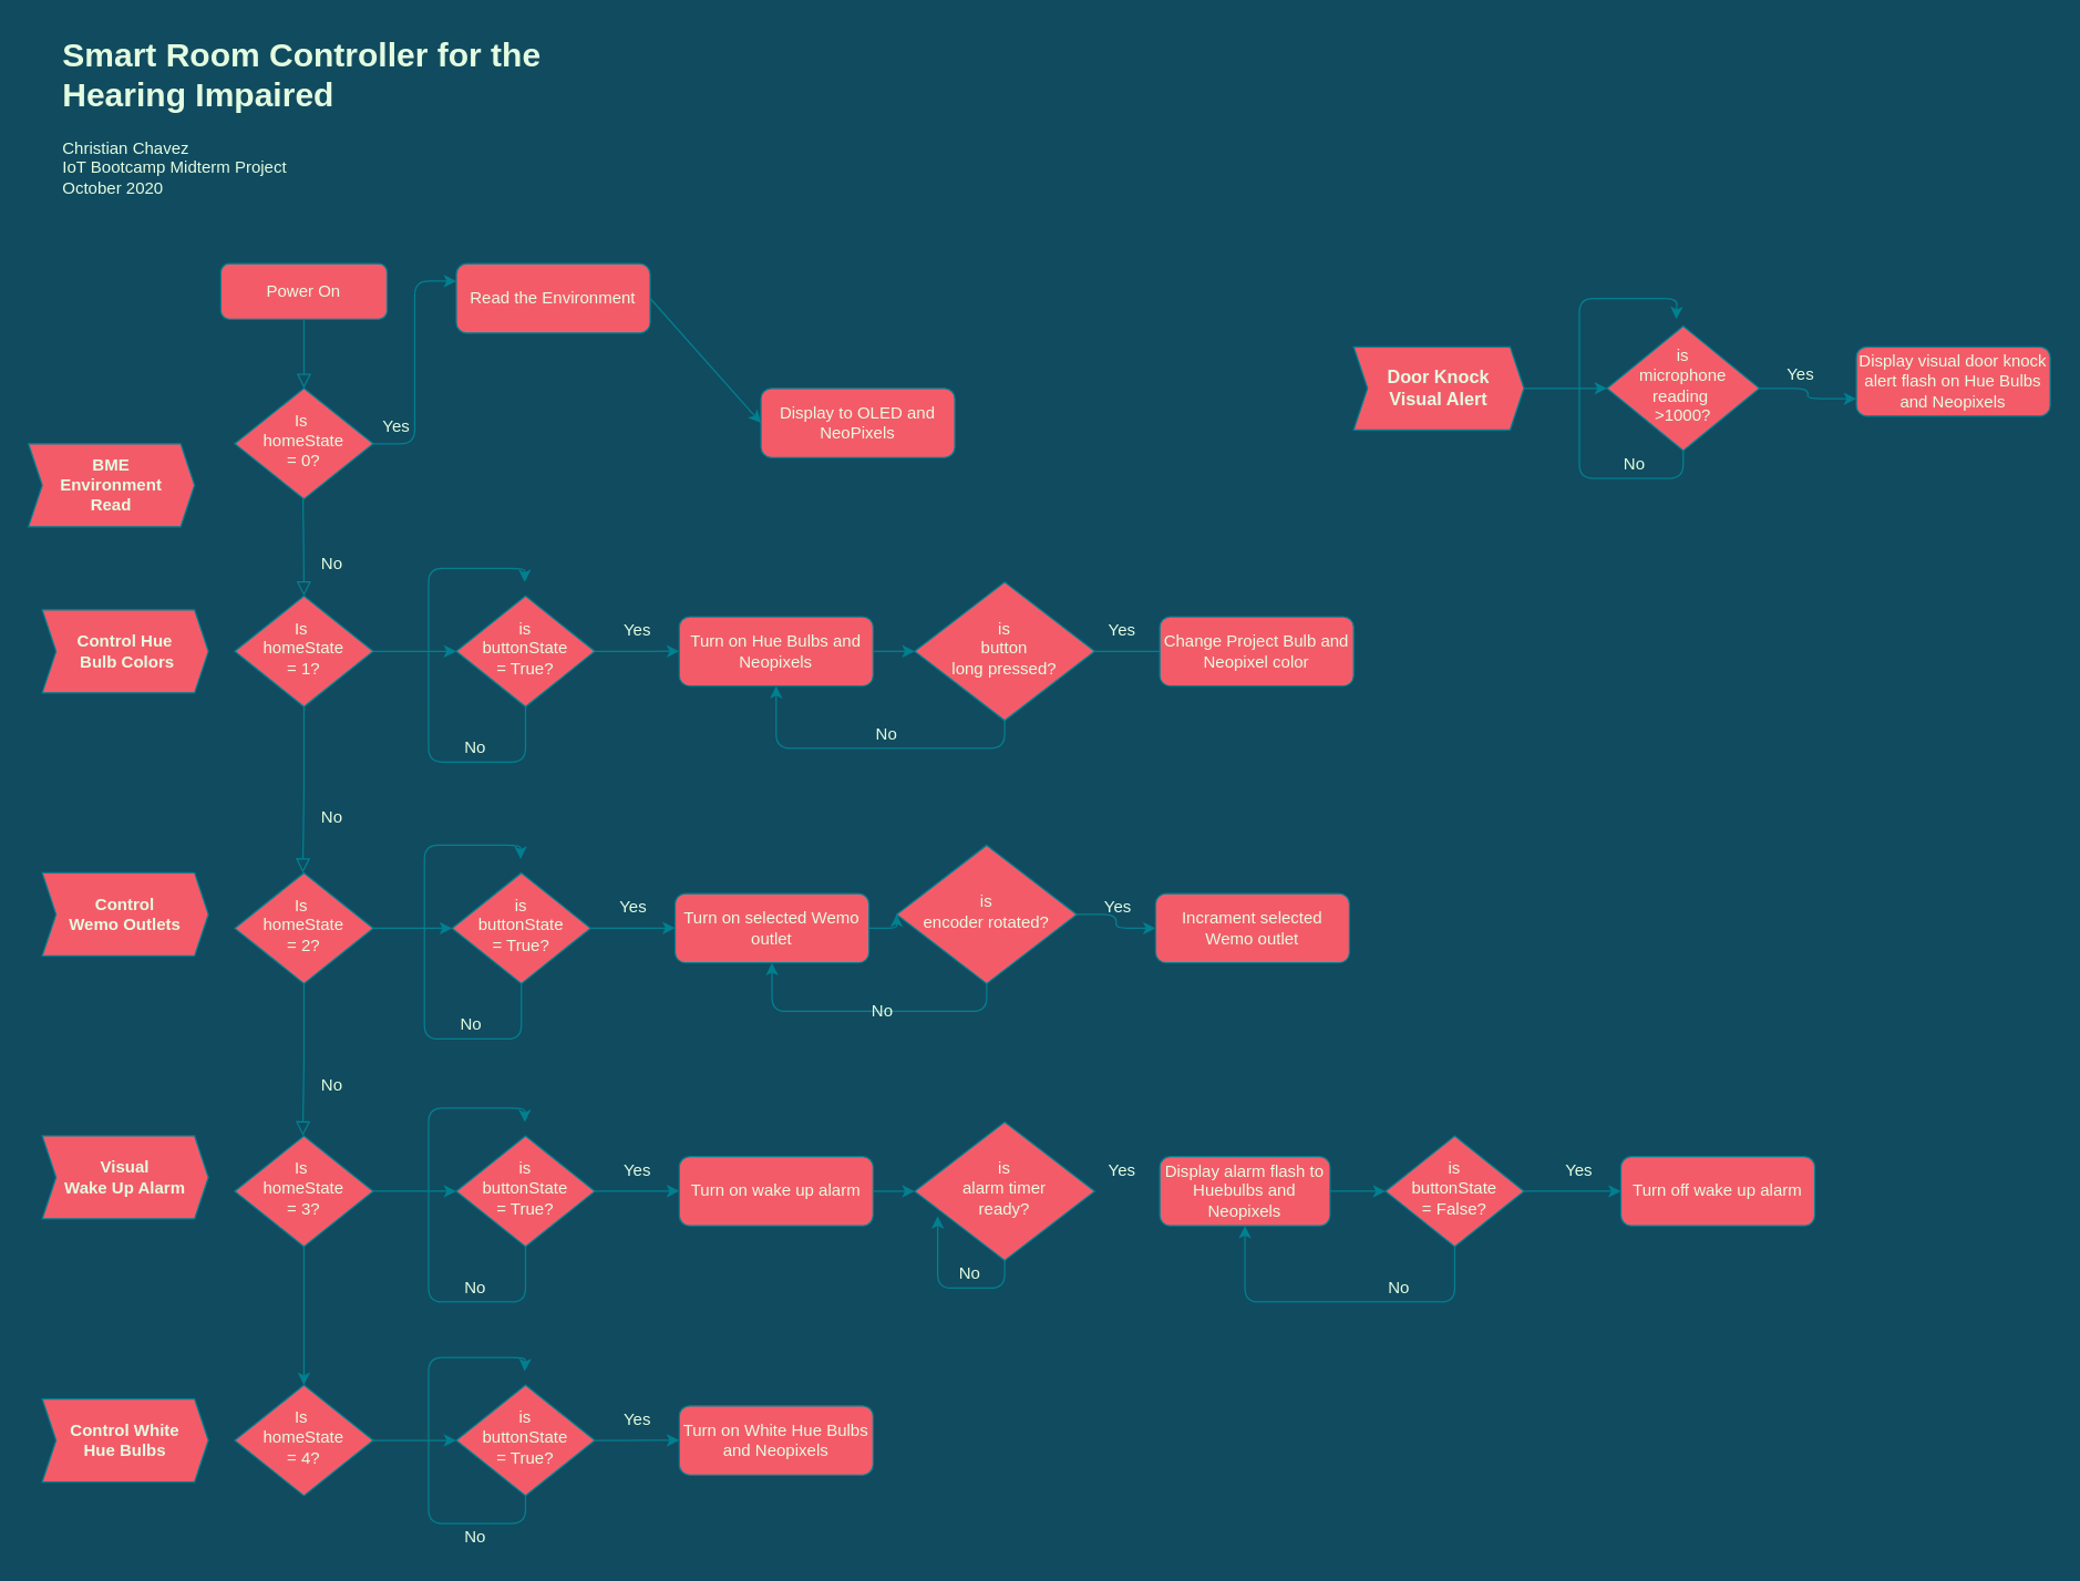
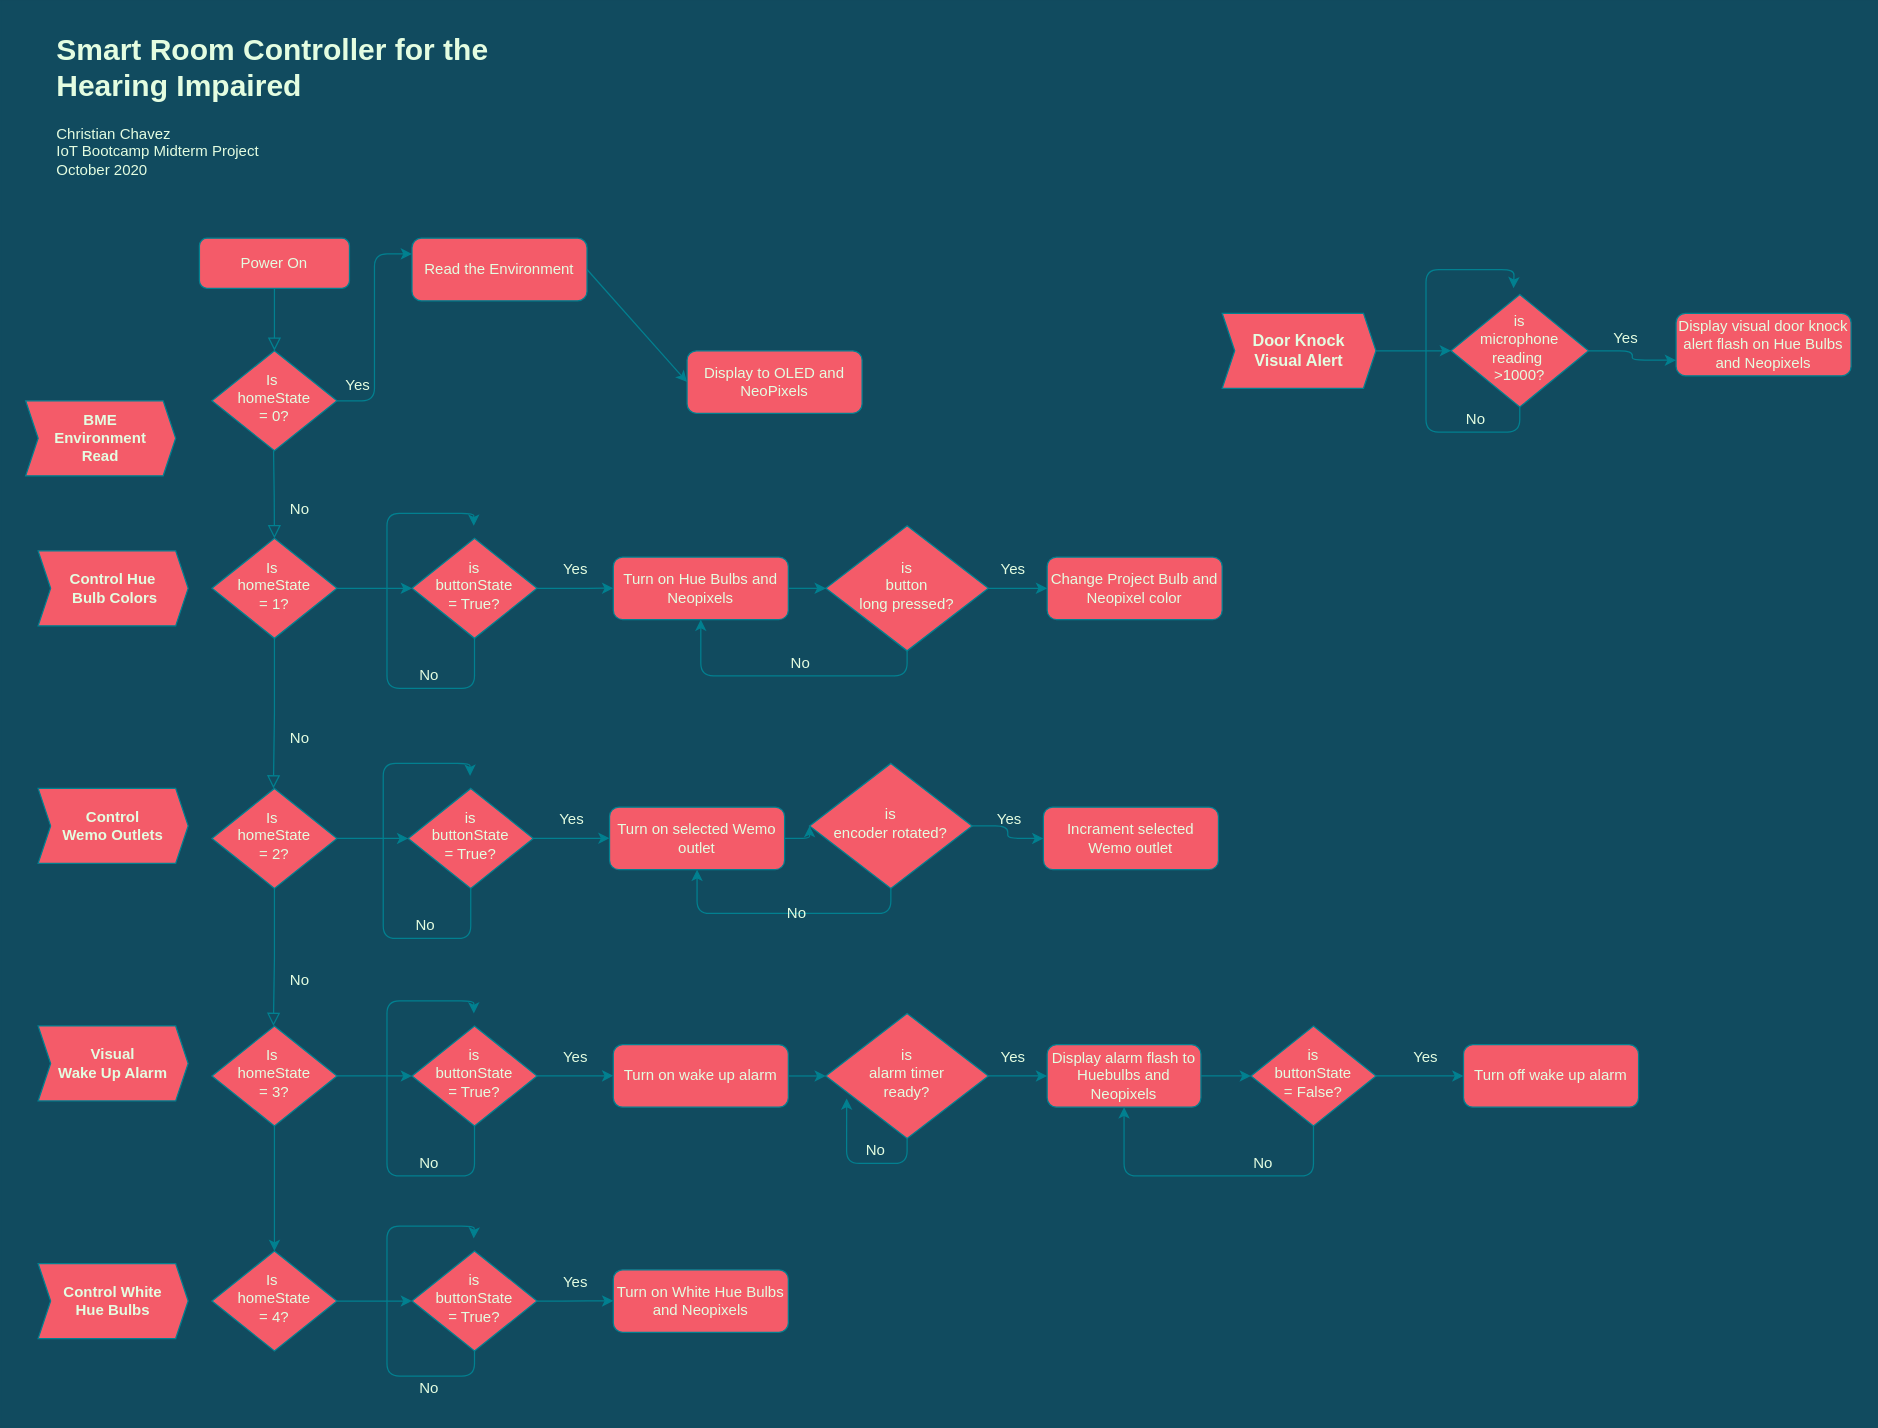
- <mxCell id="28" style="edgeStyle=orthogonalEdgeStyle;curved=0;rounded=1;sketch=0;orthogonalLoop=1;jettySize=auto;html=1;exitX=1;exitY=0.5;exitDx=0;exitDy=0;entryX=0;entryY=0.5;entryDx=0;entryDy=0;strokeColor=#028090;fillColor=#F45B69;fontColor=#E4FDE1;fontSize=12;endArrow=none;" edge="1" parent="1" source="30" target="31"><mxGeometry relative="1" as="geometry" /></mxCell>
+ <mxCell id="28" style="edgeStyle=orthogonalEdgeStyle;curved=0;rounded=1;sketch=0;orthogonalLoop=1;jettySize=auto;html=1;exitX=1;exitY=0.5;exitDx=0;exitDy=0;entryX=0;entryY=0.5;entryDx=0;entryDy=0;strokeColor=#028090;fillColor=#F45B69;fontColor=#E4FDE1;fontSize=12;" edge="1" parent="1" source="30" target="31"><mxGeometry relative="1" as="geometry" /></mxCell>
+ <mxCell id="54" style="edgeStyle=orthogonalEdgeStyle;curved=0;rounded=1;sketch=0;orthogonalLoop=1;jettySize=auto;html=1;exitX=1;exitY=0.5;exitDx=0;exitDy=0;entryX=0;entryY=0.5;entryDx=0;entryDy=0;strokeColor=#028090;fillColor=#F45B69;fontColor=#E4FDE1;fontSize=12;" edge="1" parent="1" source="56" target="58"><mxGeometry relative="1" as="geometry" /></mxCell>
